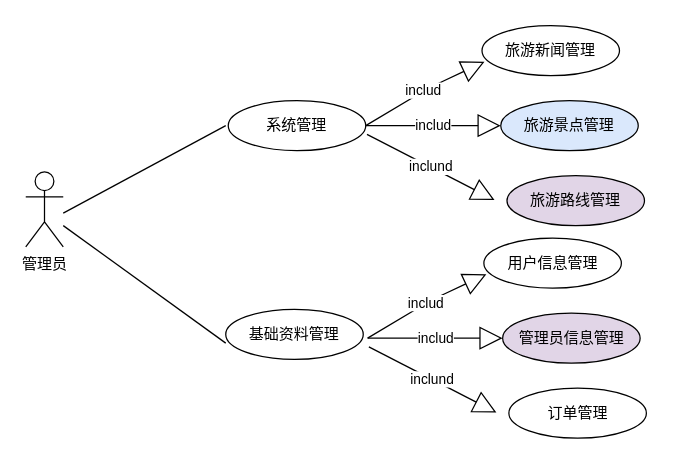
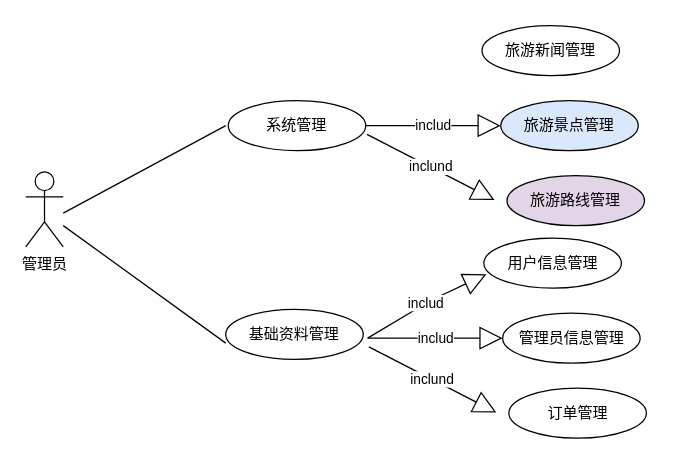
- <mxCell id="8" value="&lt;font style=&quot;vertical-align: inherit&quot;&gt;&lt;font style=&quot;vertical-align: inherit&quot;&gt;includ&lt;/font&gt;&lt;/font&gt;" style="endArrow=block;endSize=16;endFill=0;html=1;entryX=0.018;entryY=0.725;entryDx=0;entryDy=0;entryPerimeter=0;exitX=1;exitY=0.5;exitDx=0;exitDy=0;" edge="1" parent="1" source="3" target="4"><mxGeometry width="160" relative="1" as="geometry"><mxPoint x="290" y="100" as="sourcePoint" /><mxPoint x="423" y="69.5" as="targetPoint" /><Array as="points"><mxPoint x="343" y="69.5" /></Array></mxGeometry></mxCell>
- <mxCell id="14" value="&lt;font style=&quot;vertical-align: inherit&quot;&gt;&lt;font style=&quot;vertical-align: inherit&quot;&gt;管理员信息管理&lt;/font&gt;&lt;/font&gt;" style="ellipse;whiteSpace=wrap;html=1;fillColor=#e1d5e7;" vertex="1" parent="1"><mxGeometry x="401.5" y="250" width="110" height="40" as="geometry" /></mxCell>
+ <mxCell id="14" value="&lt;font style=&quot;vertical-align: inherit&quot;&gt;&lt;font style=&quot;vertical-align: inherit&quot;&gt;管理员信息管理&lt;/font&gt;&lt;/font&gt;" style="ellipse;whiteSpace=wrap;html=1;" vertex="1" parent="1"><mxGeometry x="401.5" y="250" width="110" height="40" as="geometry" /></mxCell>
